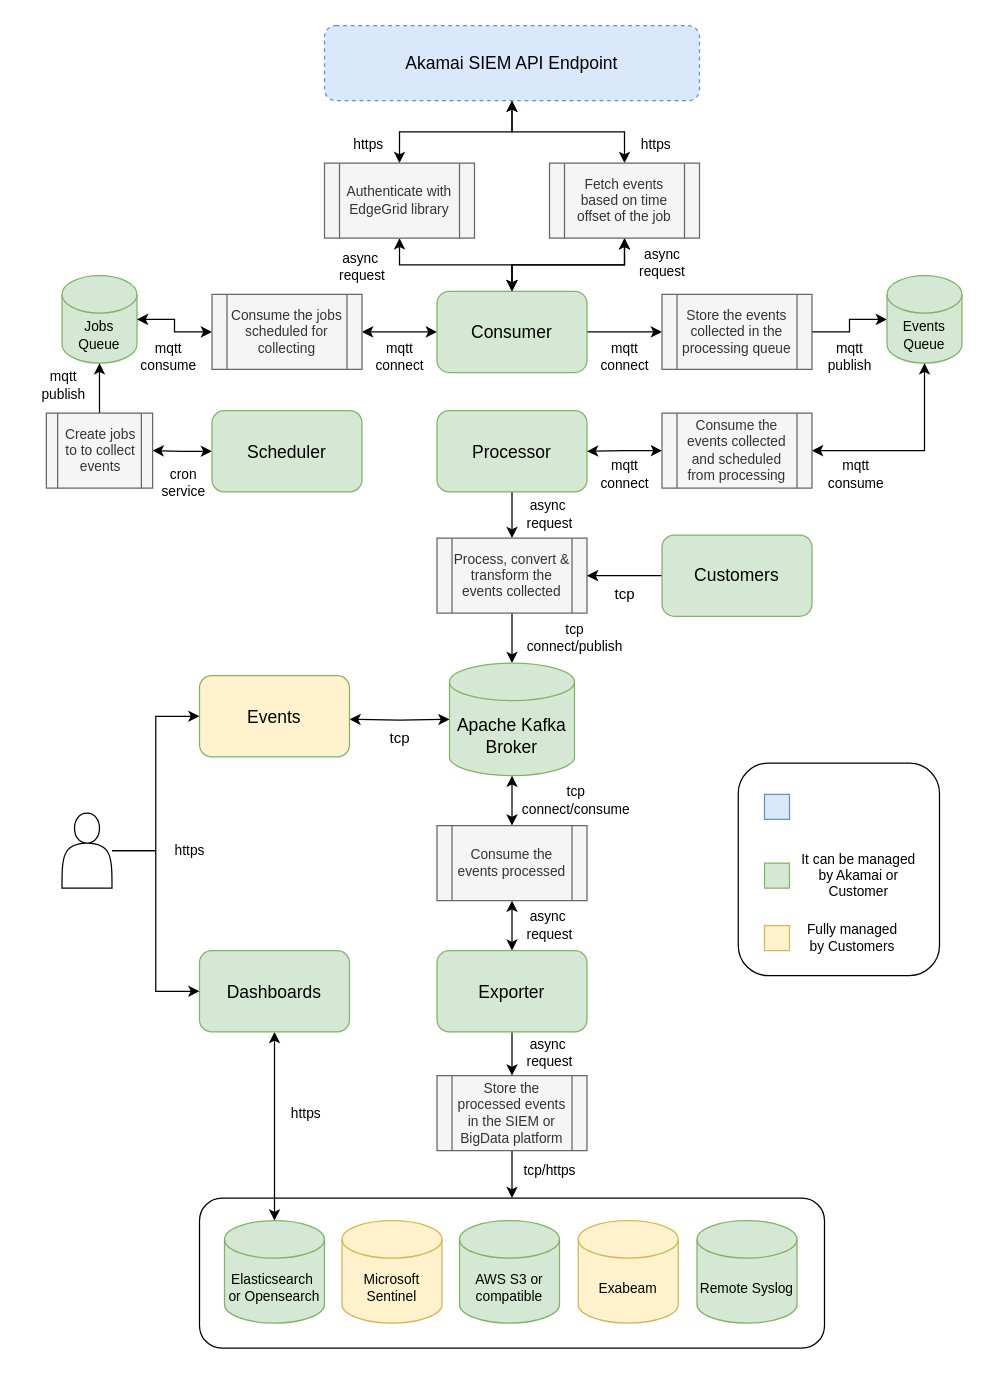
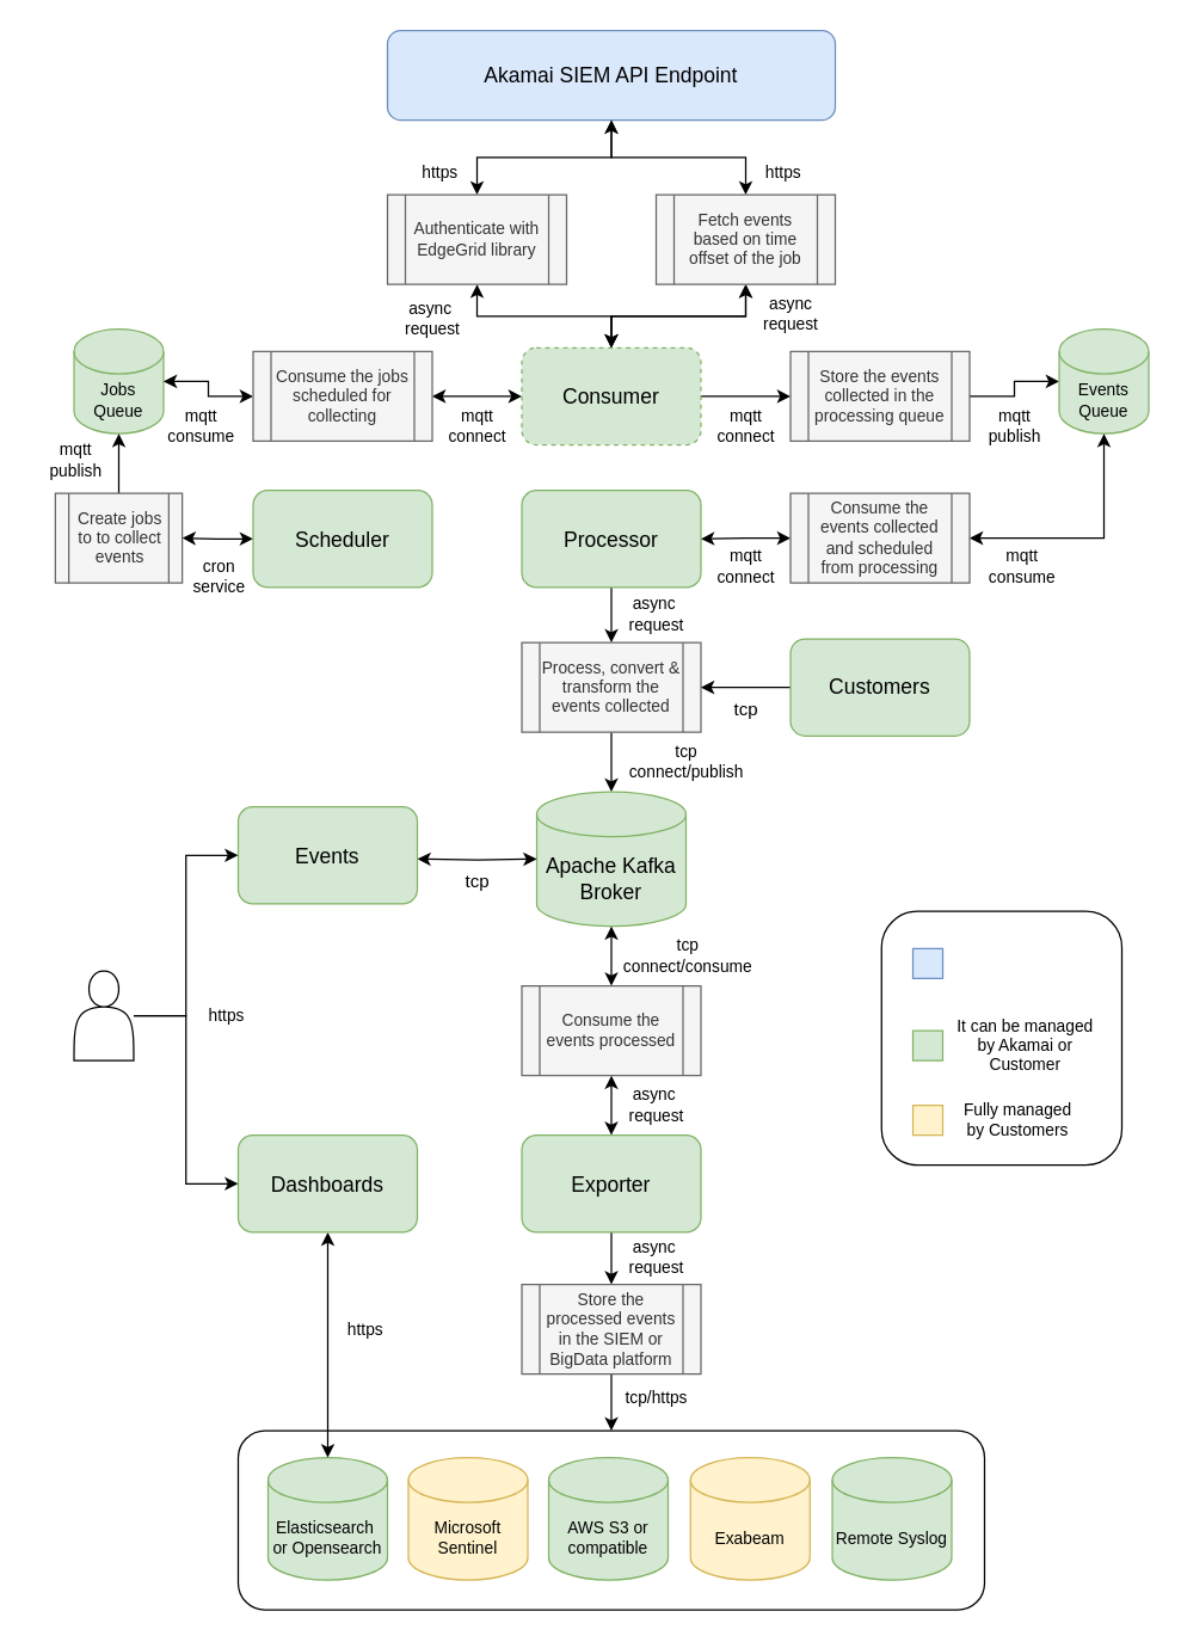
- <mxCell id="3" value="Akamai SIEM API Endpoint" style="rounded=1;whiteSpace=wrap;html=1;fontSize=14;fillColor=#dae8fc;strokeColor=#6c8ebf;dashed=1;" parent="1" vertex="1"><mxGeometry x="259" y="20" width="300" height="60" as="geometry" /></mxCell>
+ <mxCell id="3" value="Akamai SIEM API Endpoint" style="rounded=1;whiteSpace=wrap;html=1;fontSize=14;fillColor=#dae8fc;strokeColor=#6c8ebf;" parent="1" vertex="1"><mxGeometry x="259" y="20" width="300" height="60" as="geometry" /></mxCell>
- <mxCell id="9" value="Consumer" style="rounded=1;whiteSpace=wrap;html=1;fontSize=14;fillColor=#d5e8d4;strokeColor=#82b366;" parent="1" vertex="1"><mxGeometry x="349" y="232.5" width="120" height="65" as="geometry" /></mxCell>
+ <mxCell id="9" value="Consumer" style="rounded=1;whiteSpace=wrap;html=1;fontSize=14;fillColor=#d5e8d4;strokeColor=#82b366;dashed=1;" parent="1" vertex="1"><mxGeometry x="349" y="232.5" width="120" height="65" as="geometry" /></mxCell>
- <mxCell id="64" value="Events" style="rounded=1;whiteSpace=wrap;html=1;fontSize=14;fillColor=#fff2cc;strokeColor=#82b366;" parent="1" vertex="1"><mxGeometry x="159" y="540" width="120" height="65" as="geometry" /></mxCell>
+ <mxCell id="64" value="Events" style="rounded=1;whiteSpace=wrap;html=1;fontSize=14;fillColor=#d5e8d4;strokeColor=#82b366;" parent="1" vertex="1"><mxGeometry x="159" y="540" width="120" height="65" as="geometry" /></mxCell>
